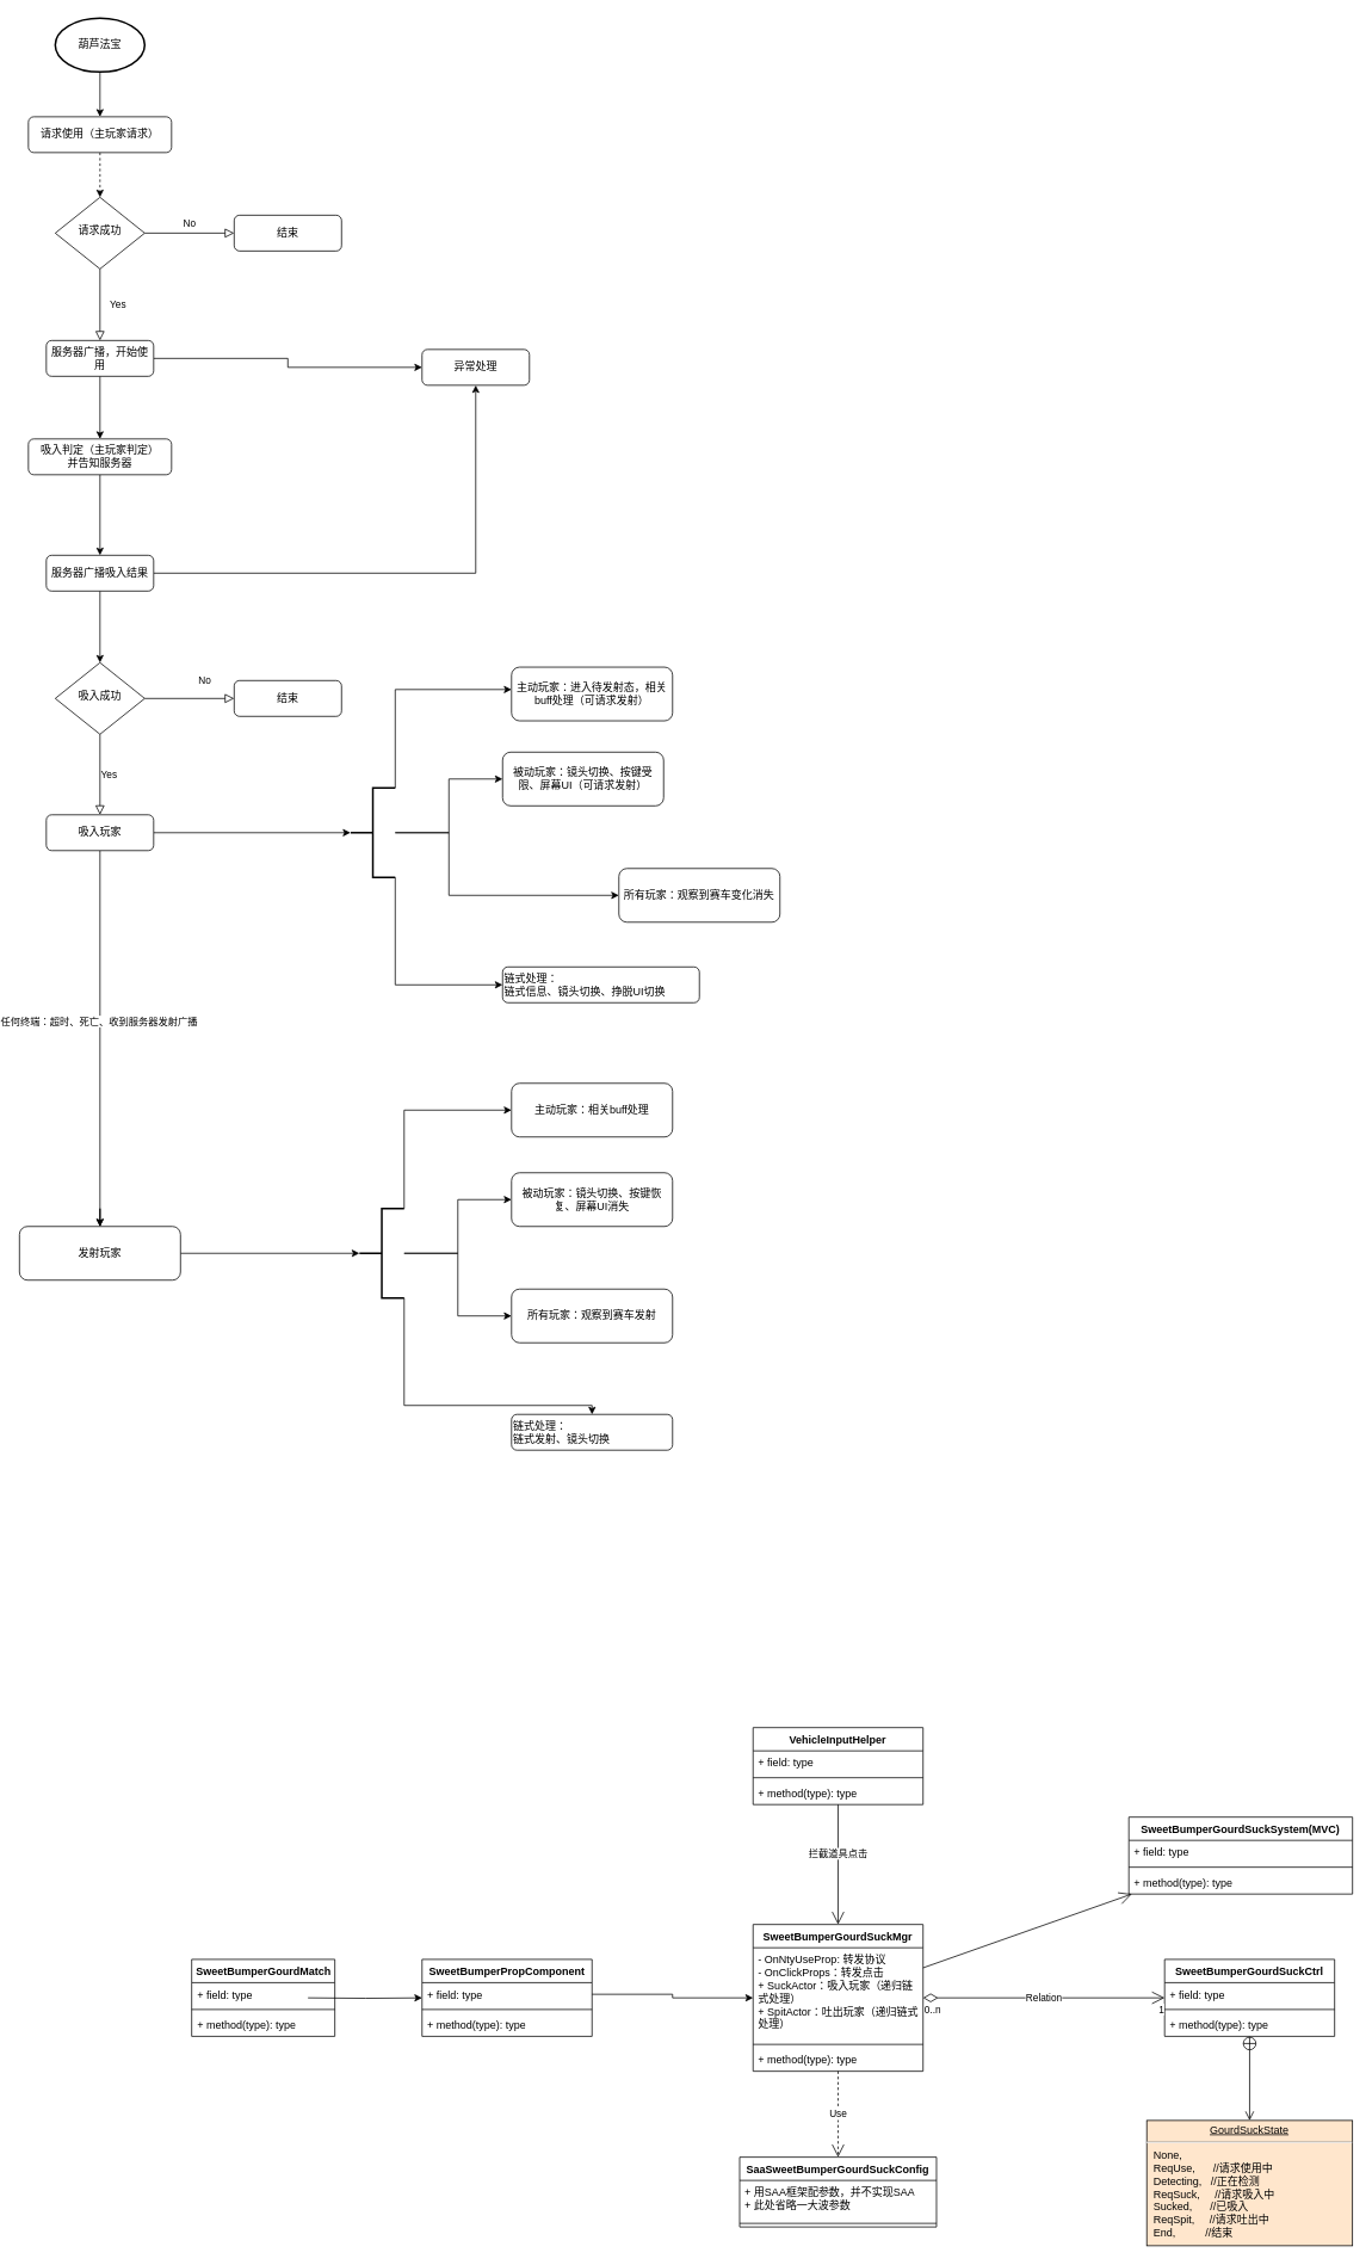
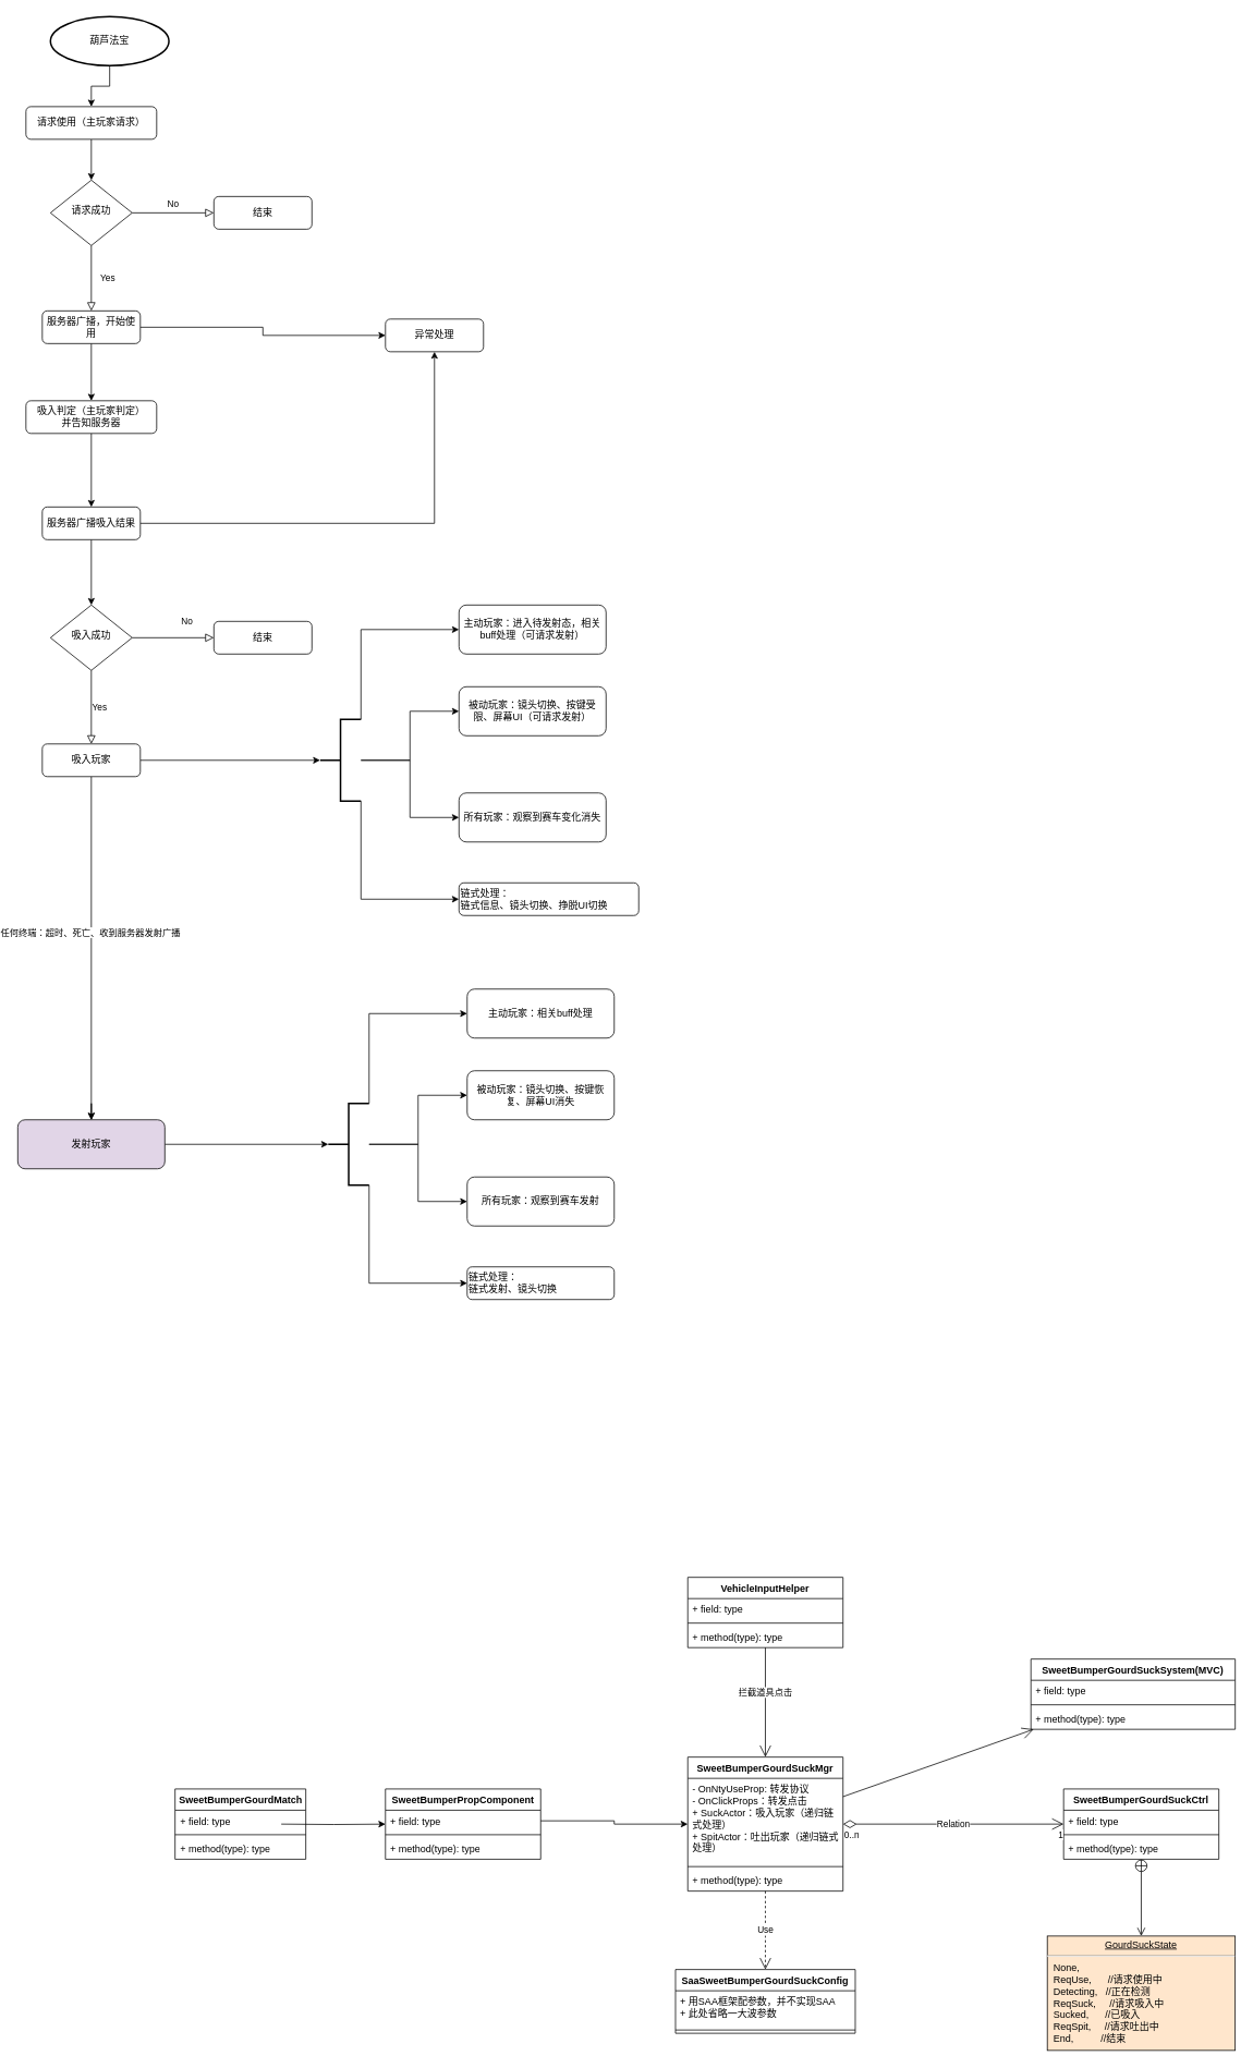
- <mxCell id="15" value="葫芦法宝" style="strokeWidth=2;html=1;shape=mxgraph.flowchart.start_1;whiteSpace=wrap;" vertex="1" parent="1"><mxGeometry x="60" y="20" width="100" height="60" as="geometry" /></mxCell>
+ <mxCell id="15" value="葫芦法宝" style="strokeWidth=2;html=1;shape=mxgraph.flowchart.start_1;whiteSpace=wrap;" vertex="1" parent="1"><mxGeometry x="60" y="20" width="145" height="60" as="geometry" /></mxCell>
- <mxCell id="26" style="edgeStyle=orthogonalEdgeStyle;rounded=0;orthogonalLoop=1;jettySize=auto;html=1;dashed=1;" edge="1" parent="1" source="27" target="30"><mxGeometry relative="1" as="geometry"><mxPoint x="110" y="230" as="targetPoint" /></mxGeometry></mxCell>
+ <mxCell id="26" style="edgeStyle=orthogonalEdgeStyle;rounded=0;orthogonalLoop=1;jettySize=auto;html=1;" edge="1" parent="1" source="27" target="30"><mxGeometry relative="1" as="geometry"><mxPoint x="110" y="230" as="targetPoint" /></mxGeometry></mxCell>
- <mxCell id="16" value="主动玩家：进入待发射态，相关buff处理（可请求发射）" style="whiteSpace=wrap;html=1;rounded=1;glass=0;strokeWidth=1;shadow=0;" vertex="1" parent="1"><mxGeometry x="570" y="745" width="180" height="60" as="geometry" /></mxCell>
+ <mxCell id="16" value="主动玩家：进入待发射态，相关buff处理（可请求发射）" style="whiteSpace=wrap;html=1;rounded=1;glass=0;strokeWidth=1;shadow=0;" vertex="1" parent="1"><mxGeometry x="560" y="740" width="180" height="60" as="geometry" /></mxCell>
- <mxCell id="13" value="所有玩家：观察到赛车变化消失" style="whiteSpace=wrap;html=1;rounded=1;glass=0;strokeWidth=1;shadow=0;" vertex="1" parent="1"><mxGeometry x="690" y="970" width="180" height="60" as="geometry" /></mxCell>
+ <mxCell id="13" value="所有玩家：观察到赛车变化消失" style="whiteSpace=wrap;html=1;rounded=1;glass=0;strokeWidth=1;shadow=0;" vertex="1" parent="1"><mxGeometry x="560" y="970" width="180" height="60" as="geometry" /></mxCell>
- <mxCell id="20" value="发射玩家" style="whiteSpace=wrap;html=1;rounded=1;glass=0;strokeWidth=1;shadow=0;" vertex="1" parent="1"><mxGeometry x="20" y="1370" width="180" height="60" as="geometry" /></mxCell>
+ <mxCell id="20" value="发射玩家" style="whiteSpace=wrap;html=1;rounded=1;glass=0;strokeWidth=1;shadow=0;fillColor=#e1d5e7;" vertex="1" parent="1"><mxGeometry x="20" y="1370" width="180" height="60" as="geometry" /></mxCell>
- <mxCell id="47" value="链式处理：&lt;br style=&quot;border-color: var(--border-color);&quot;&gt;链式发射、镜头切换" style="rounded=1;whiteSpace=wrap;html=1;fontSize=12;glass=0;strokeWidth=1;shadow=0;align=left;" vertex="1" parent="1"><mxGeometry x="570" y="1580" width="180" height="40" as="geometry" /></mxCell>
+ <mxCell id="47" value="链式处理：&lt;br style=&quot;border-color: var(--border-color);&quot;&gt;链式发射、镜头切换" style="rounded=1;whiteSpace=wrap;html=1;fontSize=12;glass=0;strokeWidth=1;shadow=0;align=left;" vertex="1" parent="1"><mxGeometry x="570" y="1550" width="180" height="40" as="geometry" /></mxCell>
